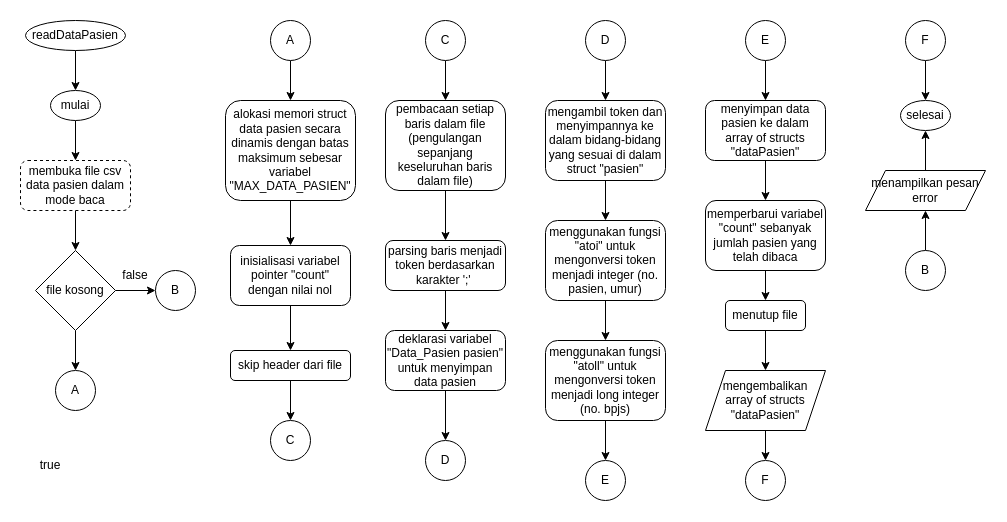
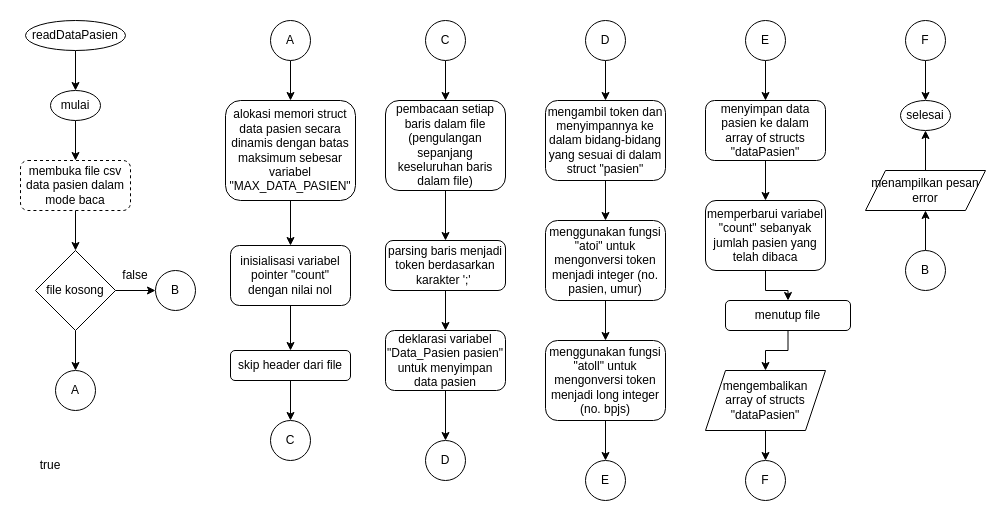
- <mxCell id="49" value="menutup file" style="rounded=1;whiteSpace=wrap;html=1;" vertex="1" parent="1"><mxGeometry x="725" y="300" width="80" height="30" as="geometry" /></mxCell>
+ <mxCell id="49" value="menutup file" style="rounded=1;whiteSpace=wrap;html=1;" vertex="1" parent="1"><mxGeometry x="725" y="300" width="125" height="30" as="geometry" /></mxCell>
